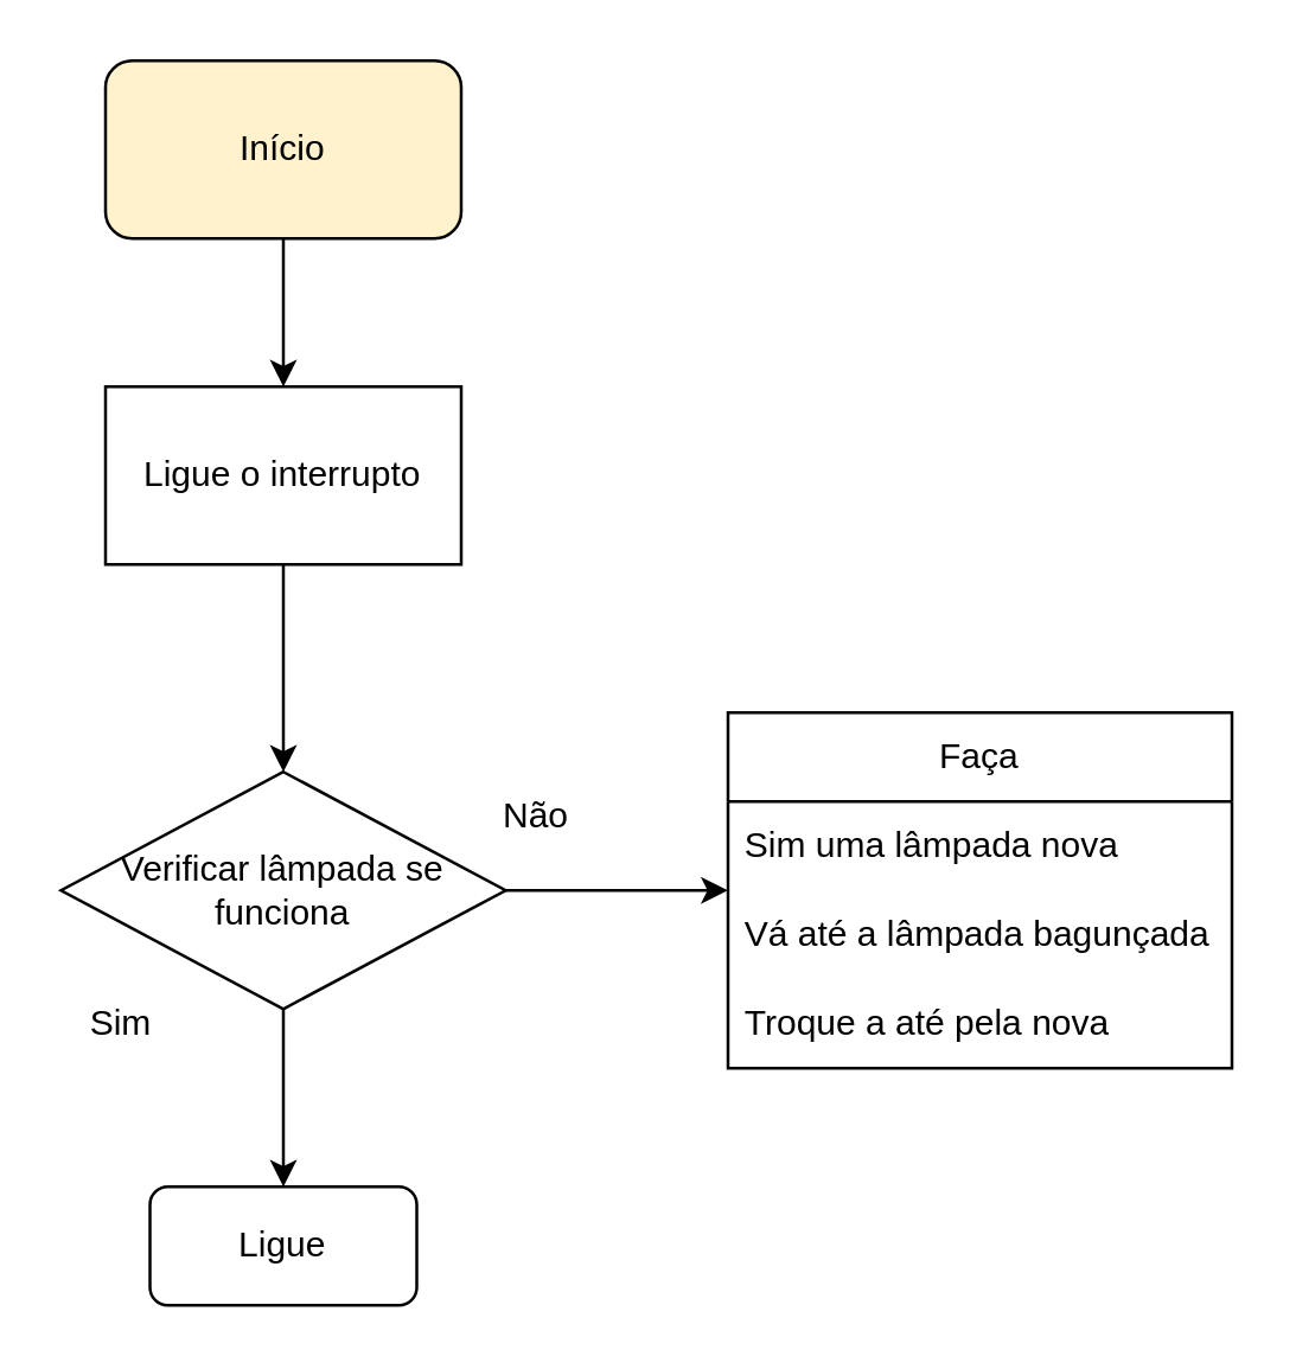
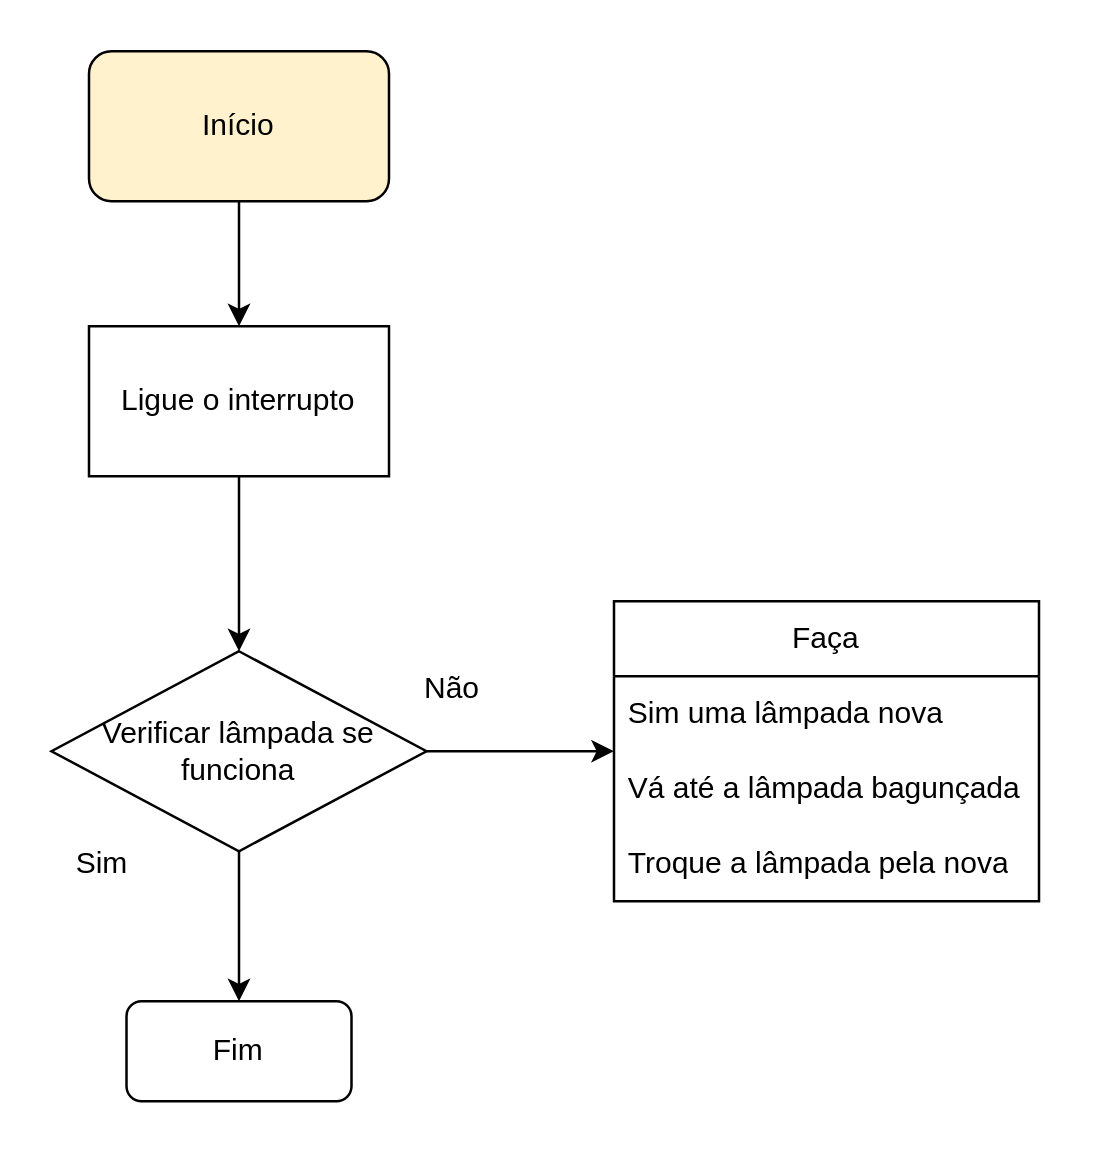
- <mxCell id="15" value="Troque a até pela nova" style="text;strokeColor=none;fillColor=none;align=left;verticalAlign=middle;spacingLeft=4;spacingRight=4;overflow=hidden;points=[[0,0.5],[1,0.5]];portConstraint=eastwest;rotatable=0;whiteSpace=wrap;html=1;" vertex="1" parent="12"><mxGeometry y="90" width="170" height="30" as="geometry" /></mxCell>
+ <mxCell id="15" value="Troque a lâmpada pela nova" style="text;strokeColor=none;fillColor=none;align=left;verticalAlign=middle;spacingLeft=4;spacingRight=4;overflow=hidden;points=[[0,0.5],[1,0.5]];portConstraint=eastwest;rotatable=0;whiteSpace=wrap;html=1;" vertex="1" parent="12"><mxGeometry y="90" width="170" height="30" as="geometry" /></mxCell>
- <mxCell id="11" value="Ligue" style="rounded=1;whiteSpace=wrap;html=1;" vertex="1" parent="1"><mxGeometry x="50" y="400" width="90" height="40" as="geometry" /></mxCell>
+ <mxCell id="11" value="Fim" style="rounded=1;whiteSpace=wrap;html=1;" vertex="1" parent="1"><mxGeometry x="50" y="400" width="90" height="40" as="geometry" /></mxCell>
